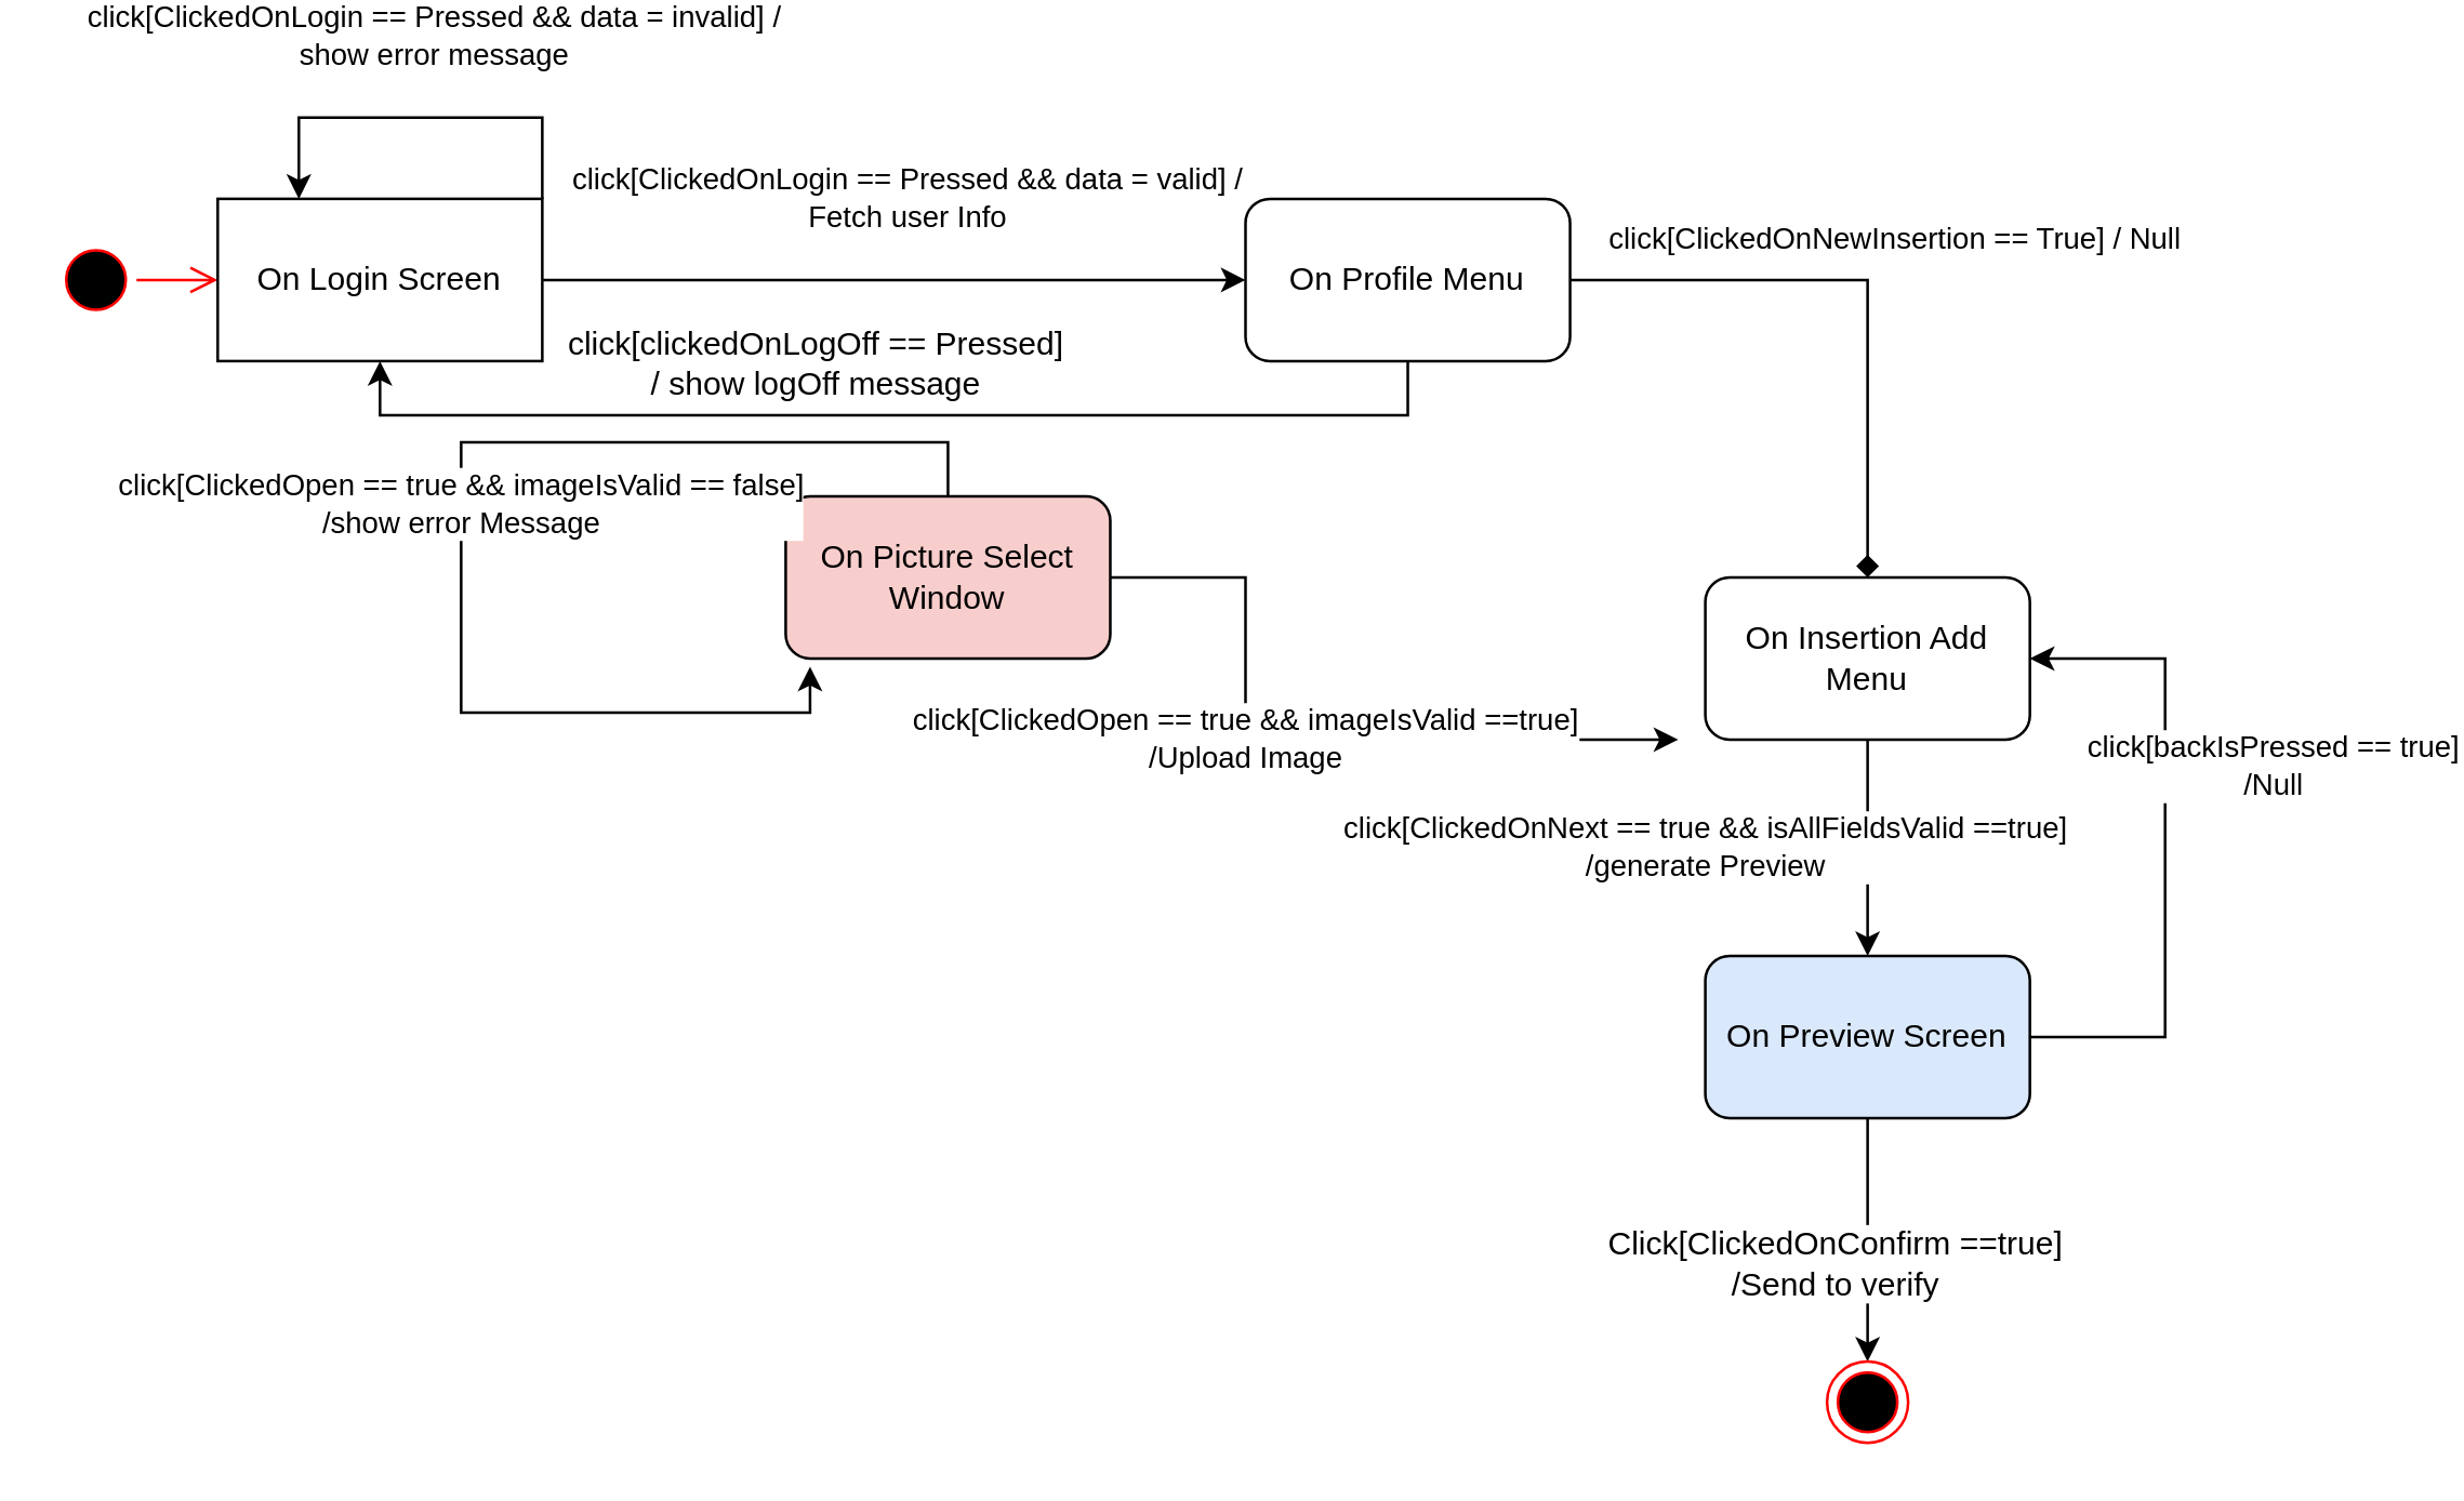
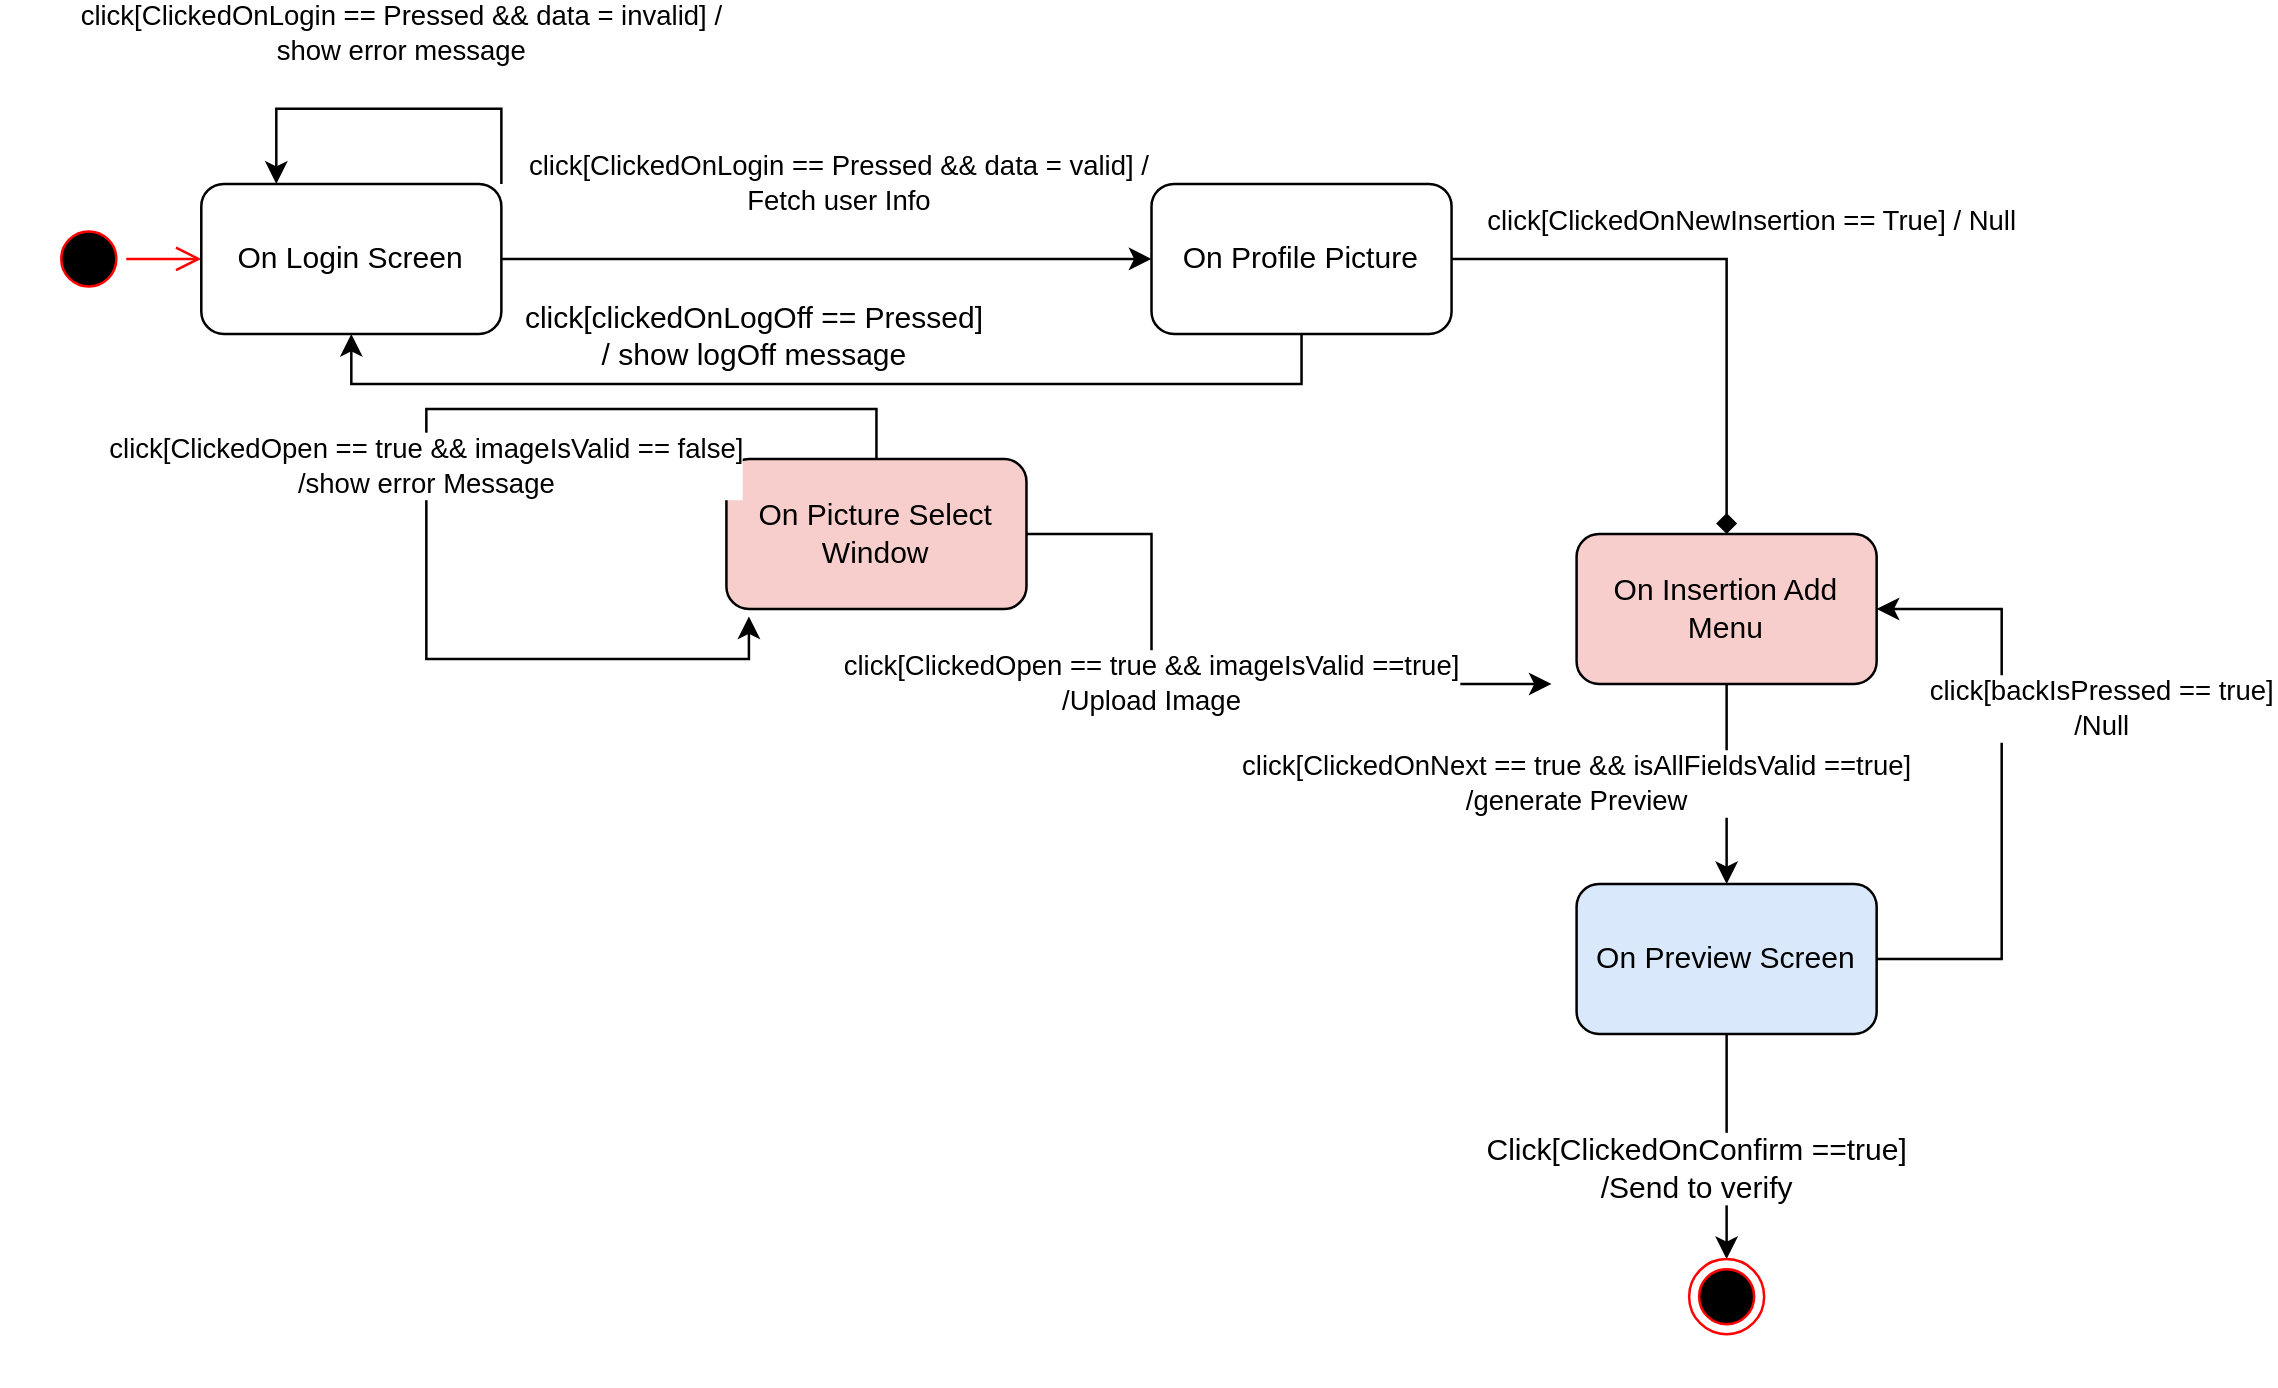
- <mxCell id="5" value="On Login Screen" style="whiteSpace=wrap;html=1;rounded=0;" vertex="1" parent="1"><mxGeometry x="80" y="50" width="120" height="60" as="geometry" /></mxCell>
+ <mxCell id="5" value="On Login Screen" style="rounded=1;whiteSpace=wrap;html=1;" vertex="1" parent="1"><mxGeometry x="80" y="50" width="120" height="60" as="geometry" /></mxCell>
- <mxCell id="9" value="On Profile Menu" style="rounded=1;whiteSpace=wrap;html=1;" vertex="1" parent="1"><mxGeometry x="460" y="50" width="120" height="60" as="geometry" /></mxCell>
+ <mxCell id="9" value="On Profile Picture" style="rounded=1;whiteSpace=wrap;html=1;" vertex="1" parent="1"><mxGeometry x="460" y="50" width="120" height="60" as="geometry" /></mxCell>
- <mxCell id="12" value="On Insertion Add Menu" style="rounded=1;whiteSpace=wrap;html=1;" vertex="1" parent="1"><mxGeometry x="630" y="190" width="120" height="60" as="geometry" /></mxCell>
+ <mxCell id="12" value="On Insertion Add Menu" style="rounded=1;whiteSpace=wrap;html=1;fillColor=#f8cecc;" vertex="1" parent="1"><mxGeometry x="630" y="190" width="120" height="60" as="geometry" /></mxCell>
